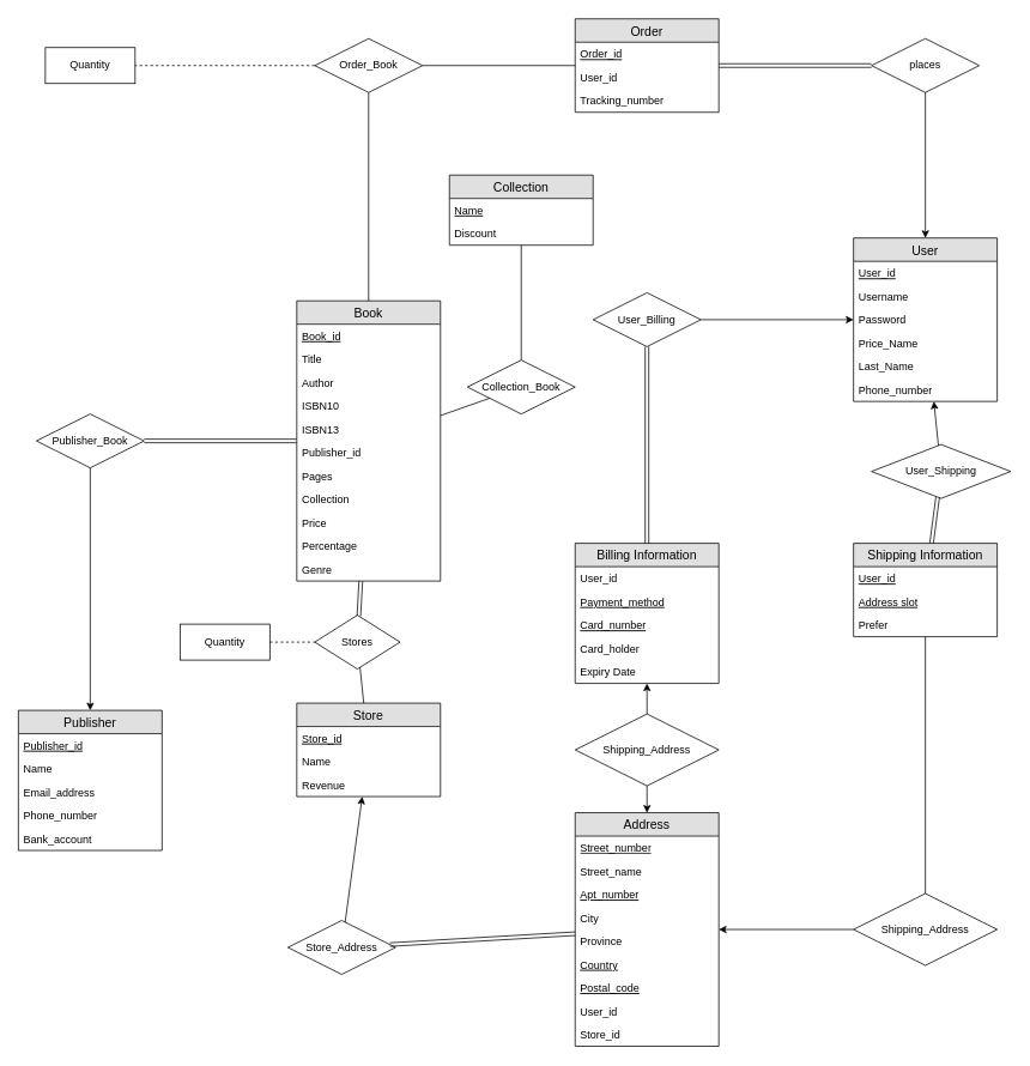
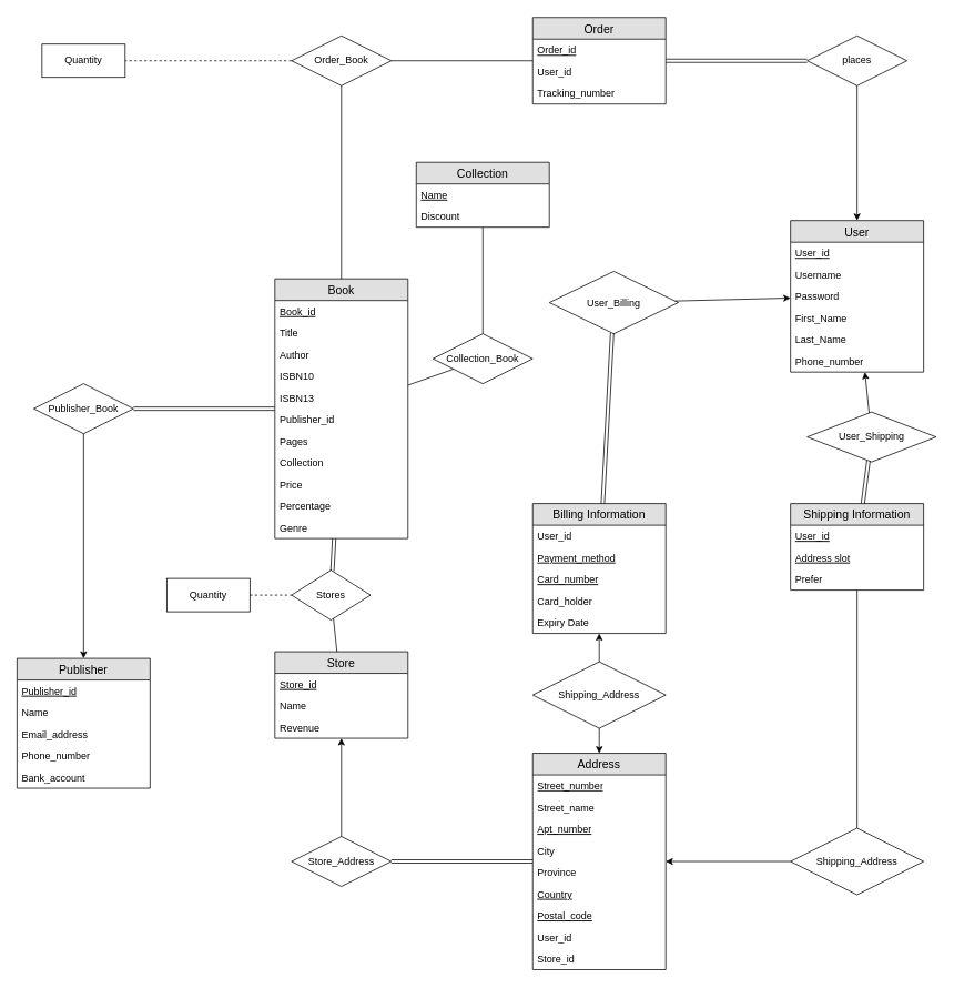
- <mxCell id="64" value="User_Billing" style="shape=rhombus;perimeter=rhombusPerimeter;whiteSpace=wrap;html=1;align=center;" parent="1" vertex="1"><mxGeometry x="660" y="325" width="120" height="60" as="geometry" /></mxCell>
+ <mxCell id="64" value="User_Billing" style="shape=rhombus;perimeter=rhombusPerimeter;whiteSpace=wrap;html=1;align=center;" parent="1" vertex="1"><mxGeometry x="660" y="325" width="155" height="75" as="geometry" /></mxCell>
- <mxCell id="49" value="Price_Name" style="text;strokeColor=none;fillColor=none;spacingLeft=4;spacingRight=4;overflow=hidden;rotatable=0;points=[[0,0.5],[1,0.5]];portConstraint=eastwest;fontSize=12;" parent="45" vertex="1"><mxGeometry y="104" width="160" height="26" as="geometry" /></mxCell>
+ <mxCell id="49" value="First_Name" style="text;strokeColor=none;fillColor=none;spacingLeft=4;spacingRight=4;overflow=hidden;rotatable=0;points=[[0,0.5],[1,0.5]];portConstraint=eastwest;fontSize=12;" parent="45" vertex="1"><mxGeometry y="104" width="160" height="26" as="geometry" /></mxCell>
- <mxCell id="84" value="Store_Address" style="shape=rhombus;double=0;perimeter=rhombusPerimeter;whiteSpace=wrap;html=1;align=center;" vertex="1" parent="1"><mxGeometry x="320" y="1024" width="120" height="60" as="geometry" /></mxCell>
+ <mxCell id="84" value="Store_Address" style="shape=rhombus;double=0;perimeter=rhombusPerimeter;whiteSpace=wrap;html=1;align=center;" vertex="1" parent="1"><mxGeometry x="350" y="1004" width="120" height="60" as="geometry" /></mxCell>
